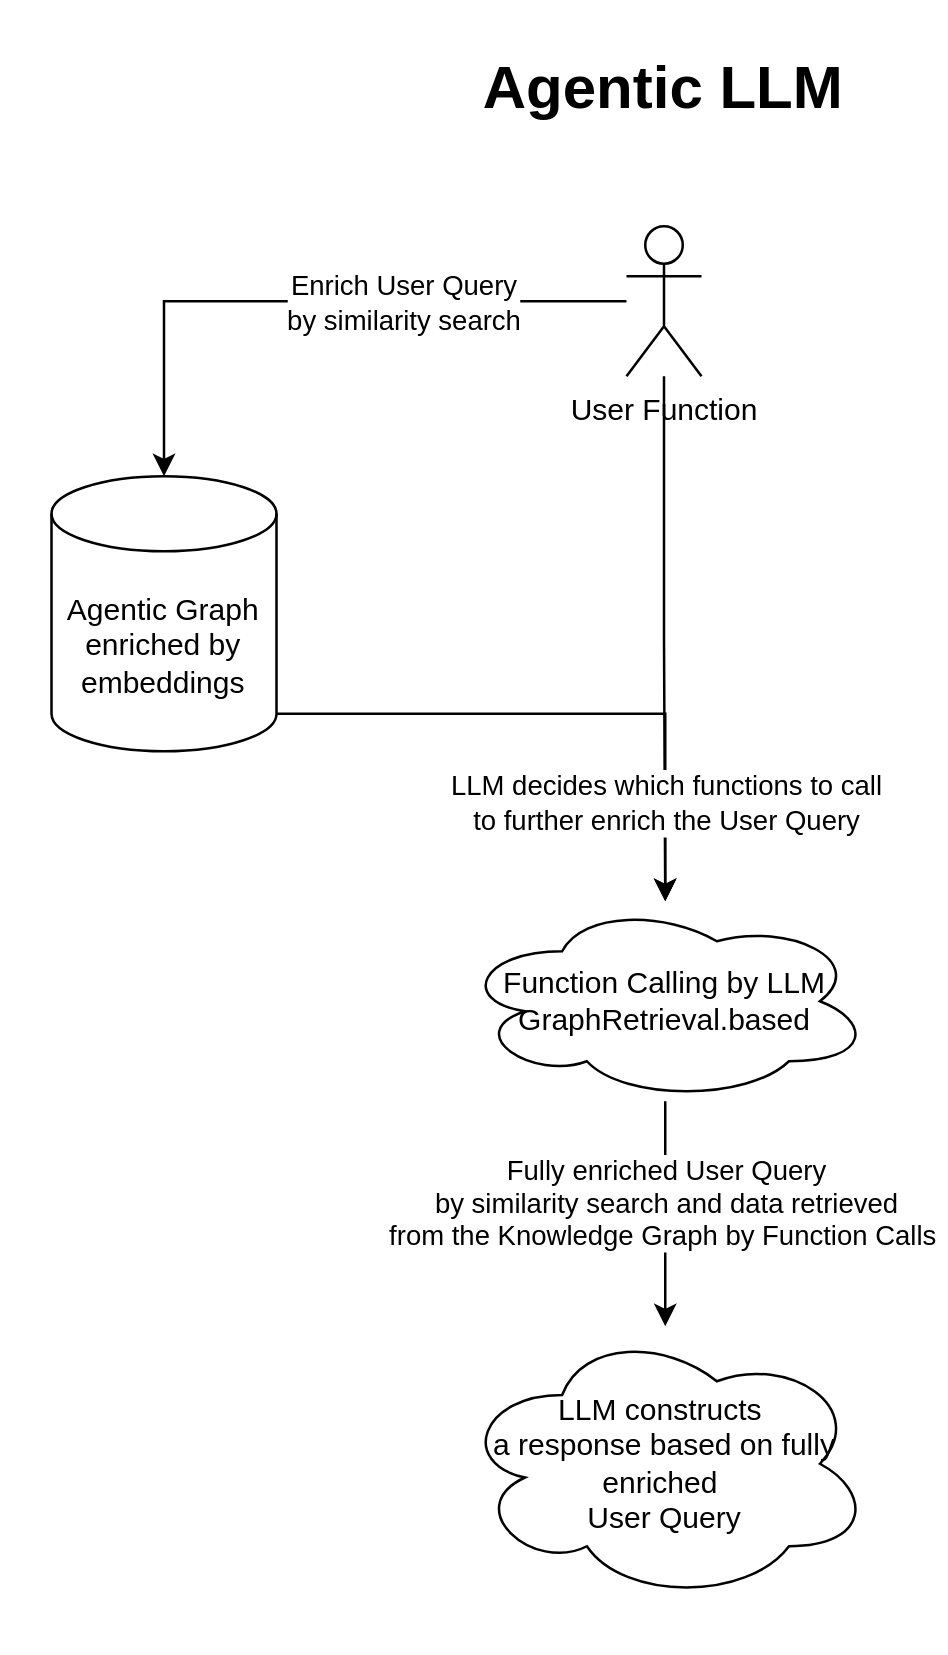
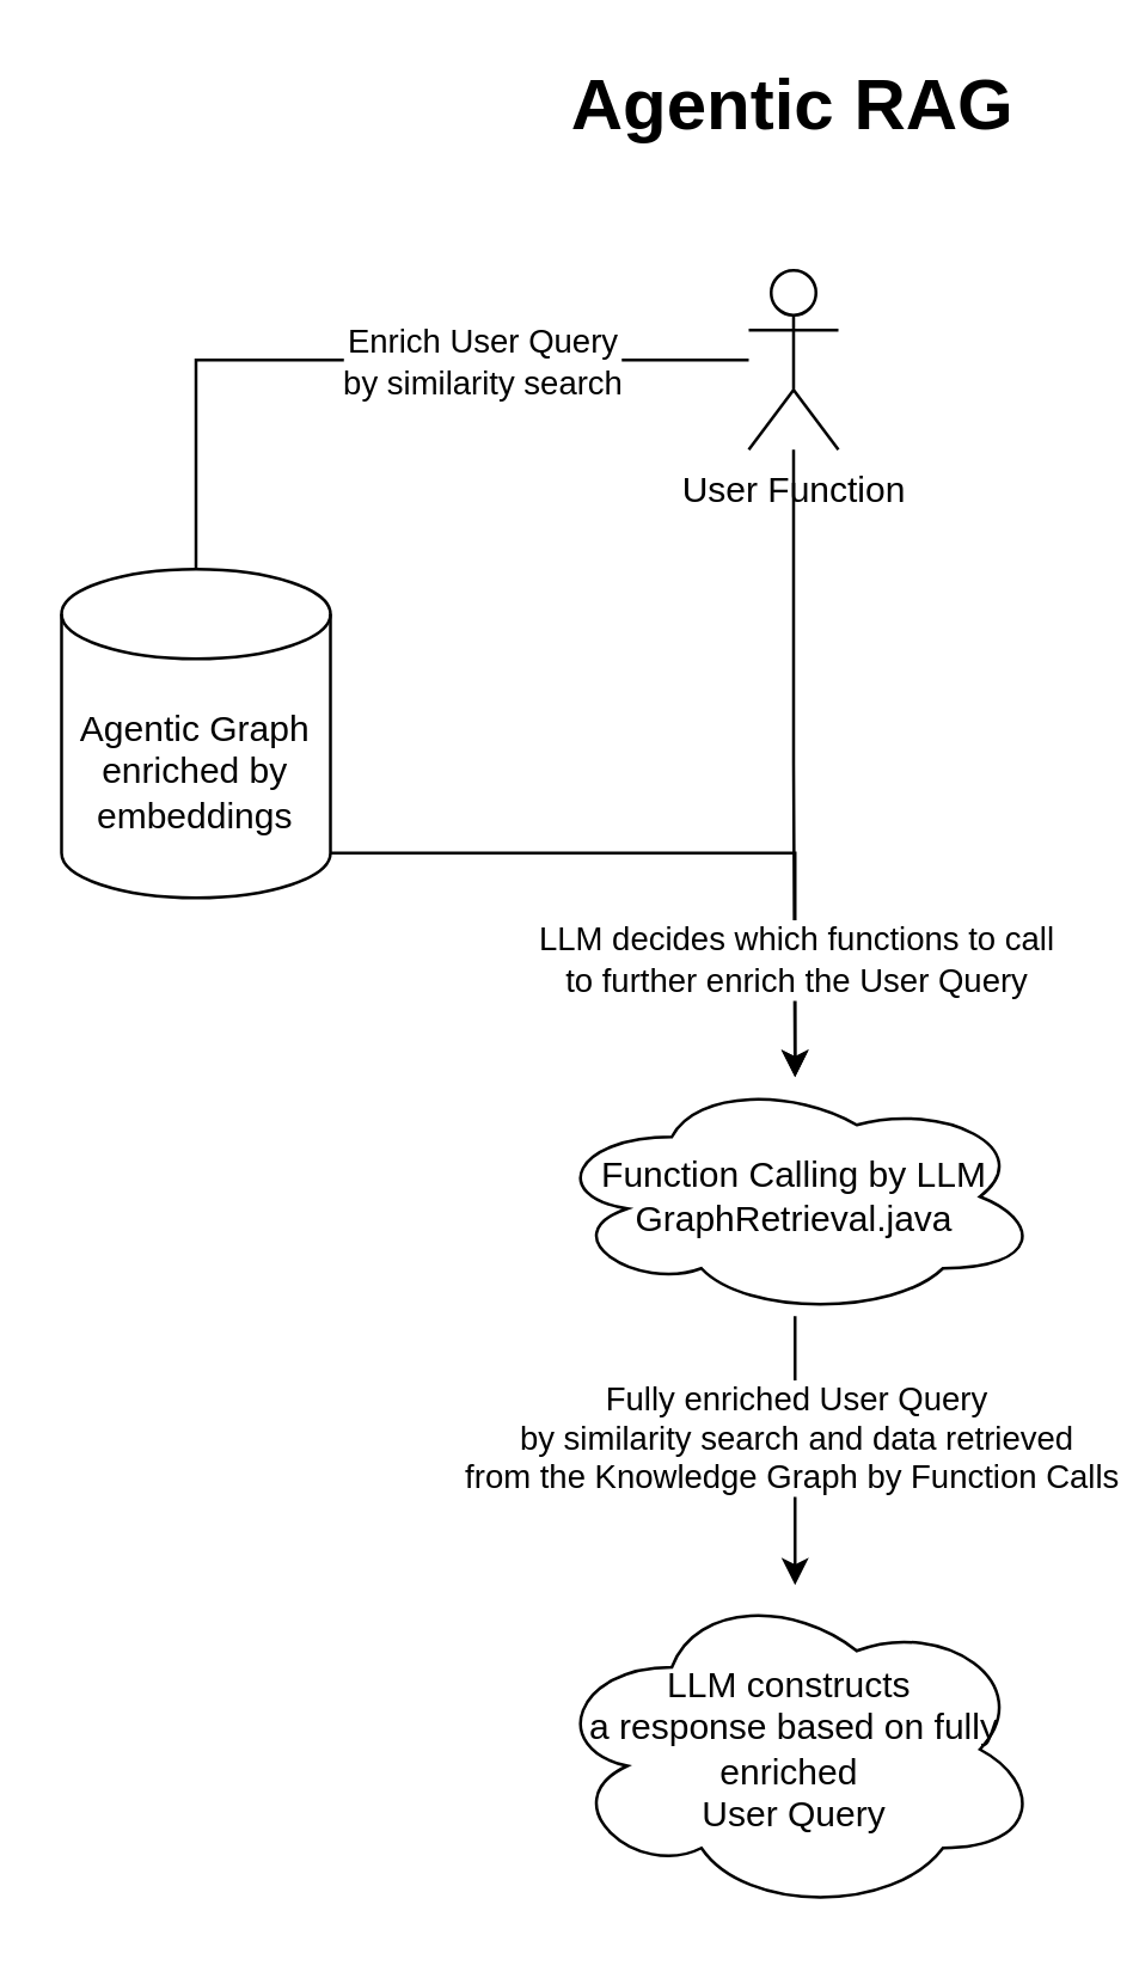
- <mxCell id="2" value="Agentic LLM" style="text;html=1;align=center;verticalAlign=middle;whiteSpace=wrap;rounded=0;fontSize=24;fontStyle=1;horizontal=1;" vertex="1" parent="1"><mxGeometry x="180" y="20" width="170" height="30" as="geometry" /></mxCell>
+ <mxCell id="2" value="Agentic RAG" style="text;html=1;align=center;verticalAlign=middle;whiteSpace=wrap;rounded=0;fontSize=24;fontStyle=1;horizontal=1;" vertex="1" parent="1"><mxGeometry x="180" y="20" width="170" height="30" as="geometry" /></mxCell>
- <mxCell id="5" value="" style="edgeStyle=orthogonalEdgeStyle;rounded=0;orthogonalLoop=1;jettySize=auto;html=1;startArrow=none;startFill=0;" edge="1" parent="1" source="9" target="4"><mxGeometry relative="1" as="geometry" /></mxCell>
+ <mxCell id="5" value="" style="edgeStyle=orthogonalEdgeStyle;rounded=0;orthogonalLoop=1;jettySize=auto;html=1;startArrow=none;startFill=0;endArrow=none;" edge="1" parent="1" source="9" target="4"><mxGeometry relative="1" as="geometry" /></mxCell>
- <mxCell id="12" value="Function Calling by LLM&lt;div&gt;GraphRetrieval.based&lt;/div&gt;" style="ellipse;shape=cloud;whiteSpace=wrap;html=1;" vertex="1" parent="1"><mxGeometry x="183" y="360" width="165" height="80" as="geometry" /></mxCell>
+ <mxCell id="12" value="Function Calling by LLM&lt;div&gt;GraphRetrieval.java&lt;/div&gt;" style="ellipse;shape=cloud;whiteSpace=wrap;html=1;" vertex="1" parent="1"><mxGeometry x="183" y="360" width="165" height="80" as="geometry" /></mxCell>
